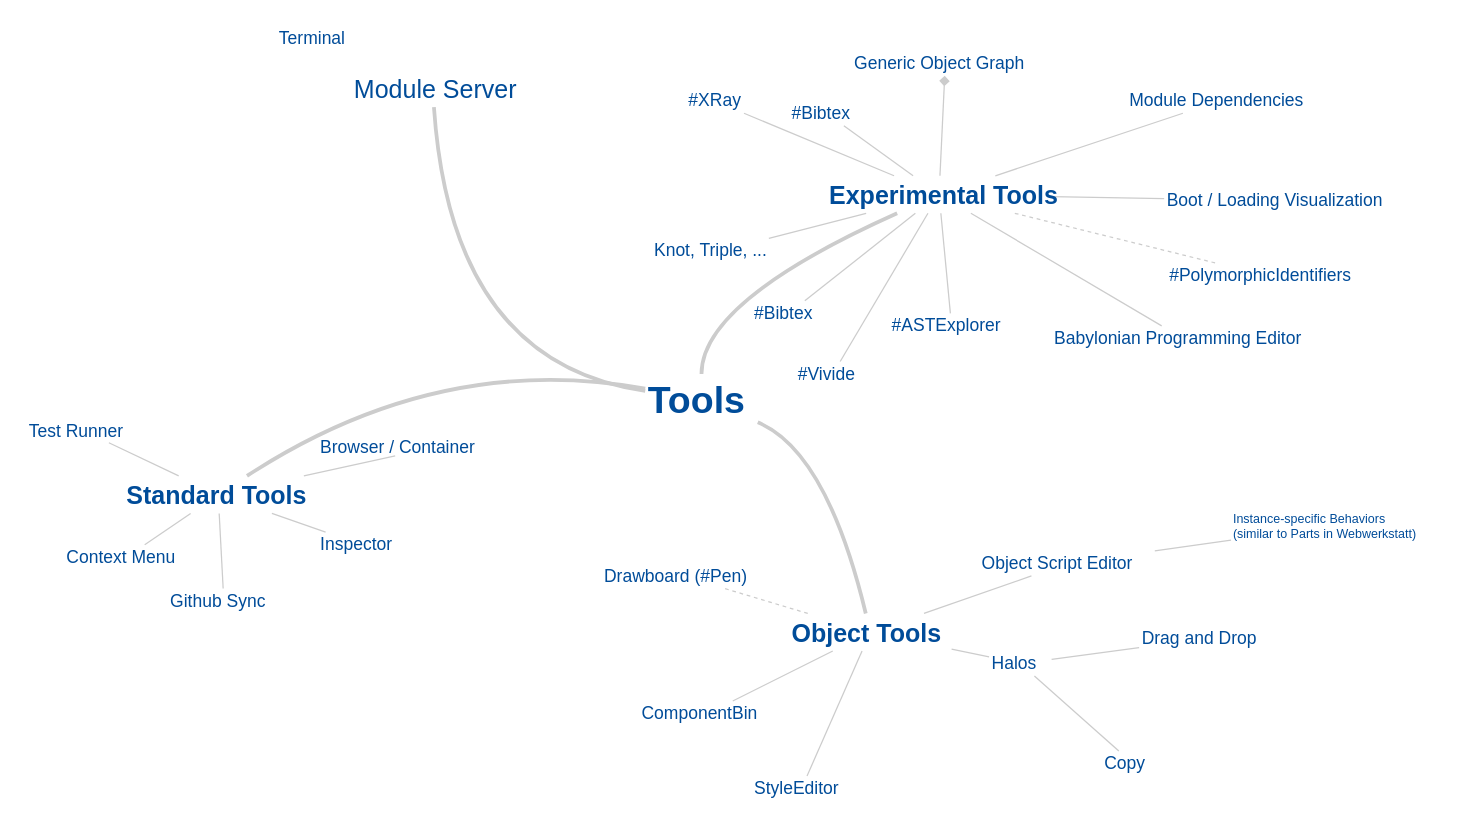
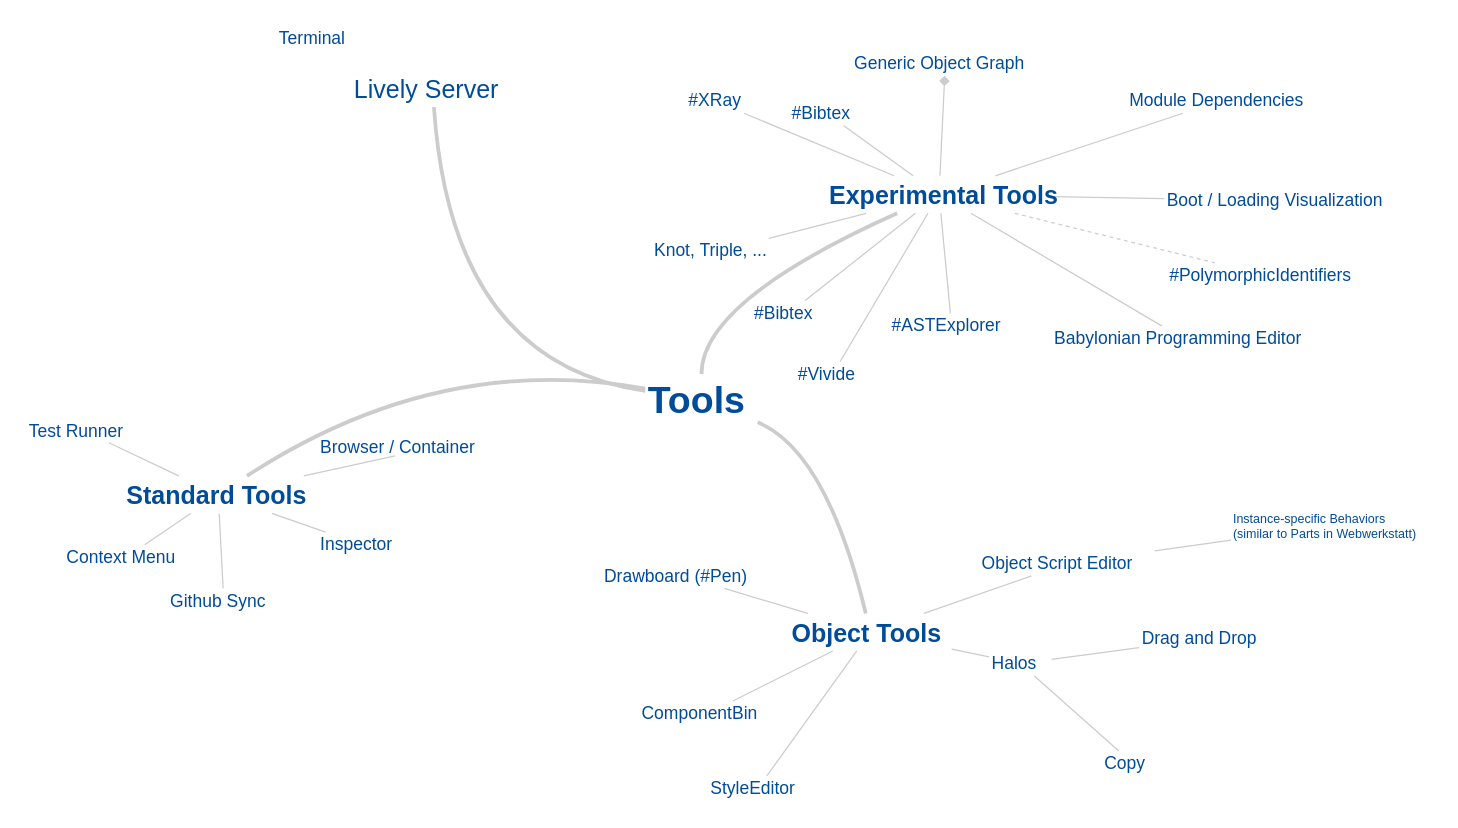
- <mxCell id="56" value="Module Server" style="text;html=1;fontSize=20;fontColor=#004C99;verticalAlign=middle;" vertex="1" parent="1"><mxGeometry x="280.5" y="55" width="130" height="30" as="geometry" /></mxCell>
+ <mxCell id="56" value="Lively Server" style="text;html=1;fontSize=20;fontColor=#004C99;verticalAlign=middle;" vertex="1" parent="1"><mxGeometry x="280.5" y="55" width="130" height="30" as="geometry" /></mxCell>
- <mxCell id="33" value="" style="endArrow=none;html=1;shadow=0;strokeColor=#CCCCCC;strokeWidth=1;fontSize=14;fontColor=#004C99;verticalAlign=middle;dashed=1;" edge="1" parent="1" source="10" target="32"><mxGeometry width="50" height="50" relative="1" as="geometry"><mxPoint x="740.5" y="500.915" as="sourcePoint" /><mxPoint x="814.75" y="480" as="targetPoint" /></mxGeometry></mxCell>
+ <mxCell id="33" value="" style="endArrow=none;html=1;shadow=0;strokeColor=#CCCCCC;strokeWidth=1;fontSize=14;fontColor=#004C99;verticalAlign=middle;" edge="1" parent="1" source="10" target="32"><mxGeometry width="50" height="50" relative="1" as="geometry"><mxPoint x="740.5" y="500.915" as="sourcePoint" /><mxPoint x="814.75" y="480" as="targetPoint" /></mxGeometry></mxCell>
- <mxCell id="24" value="StyleEditor" style="text;html=1;fontSize=14;fontColor=#004C99;verticalAlign=middle;" vertex="1" parent="1"><mxGeometry x="600.5" y="620" width="80" height="20" as="geometry" /></mxCell>
+ <mxCell id="24" value="StyleEditor" style="text;html=1;fontSize=14;fontColor=#004C99;verticalAlign=middle;" vertex="1" parent="1"><mxGeometry x="565.5" y="620" width="80" height="20" as="geometry" /></mxCell>
